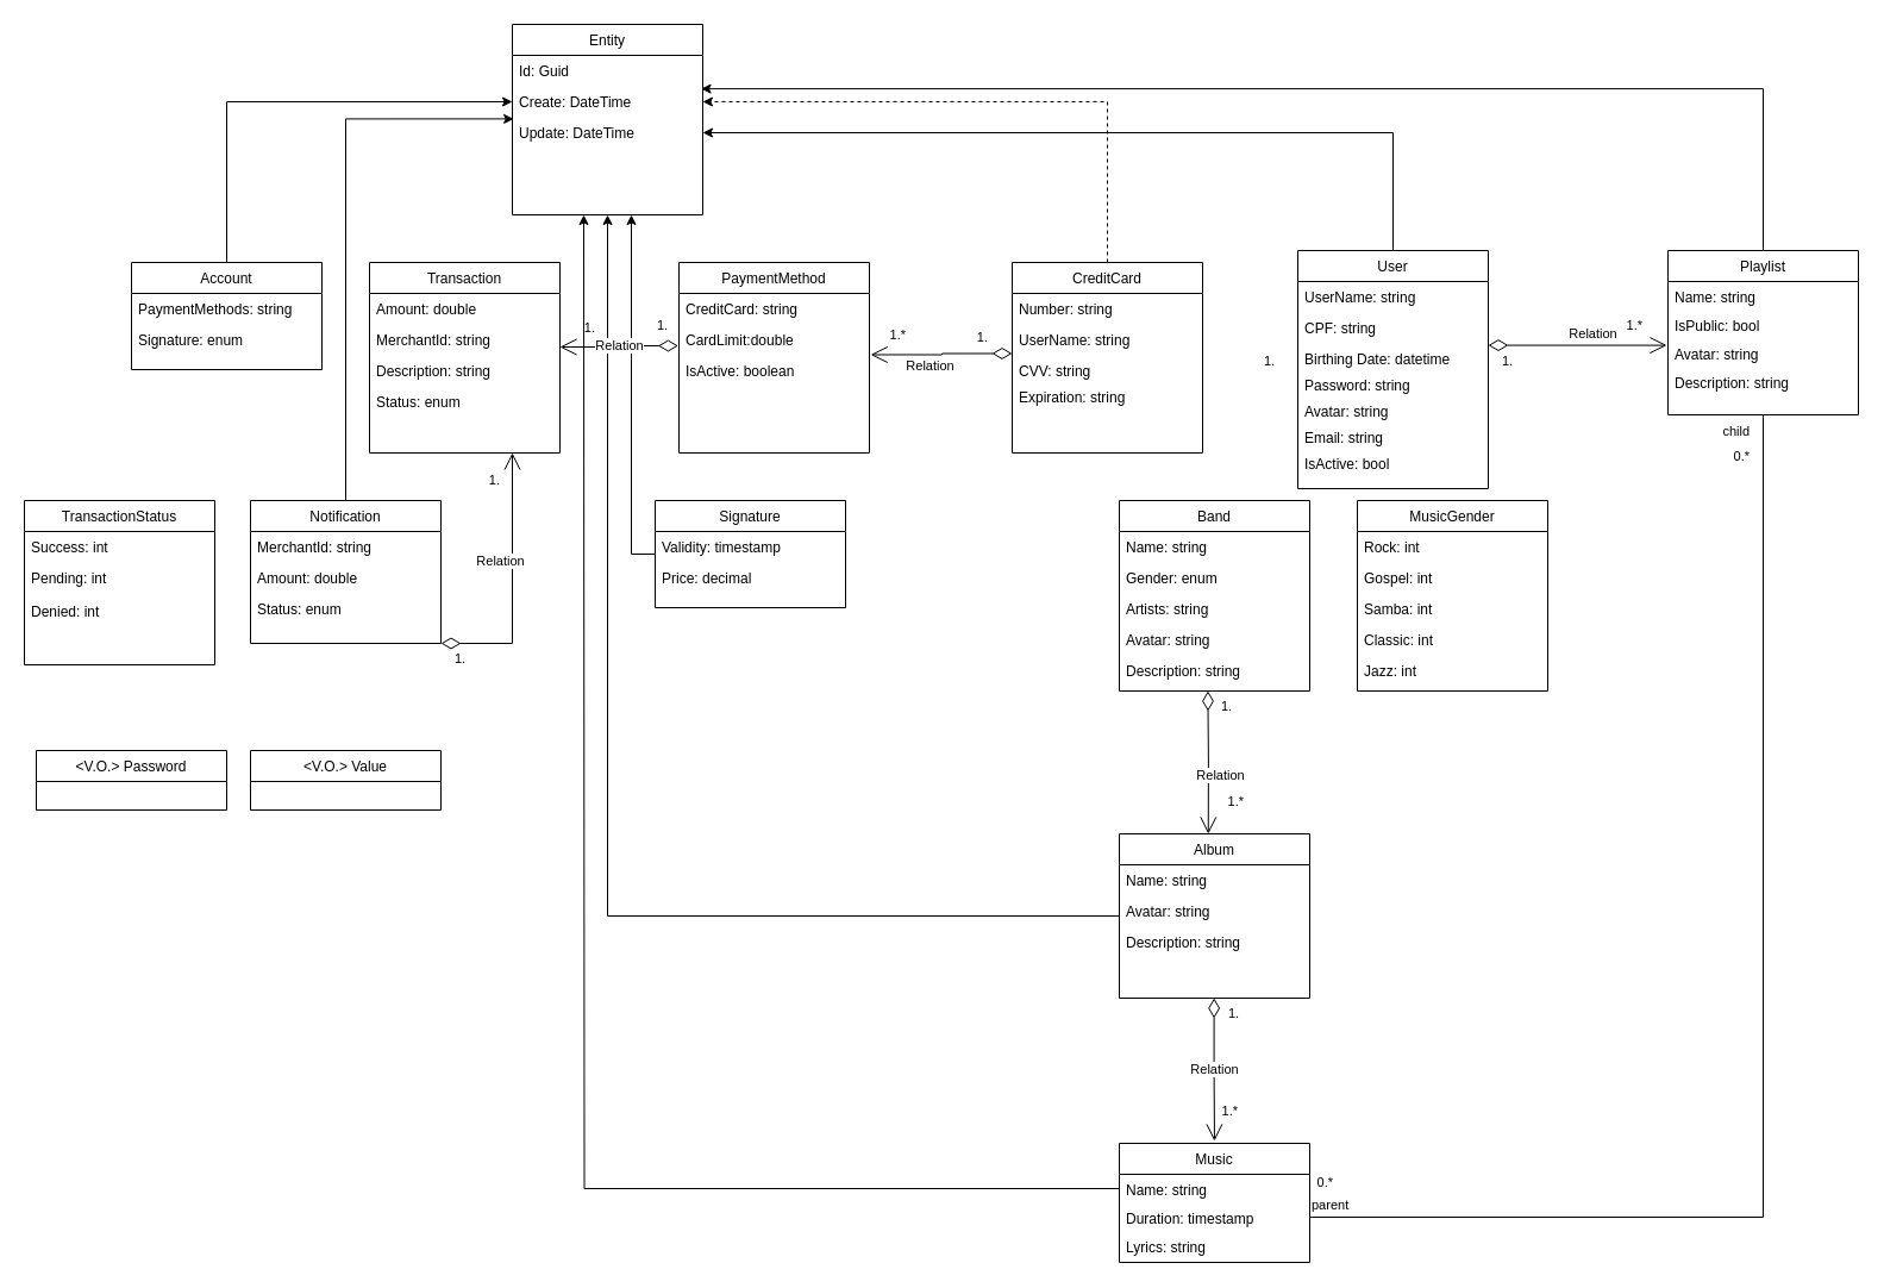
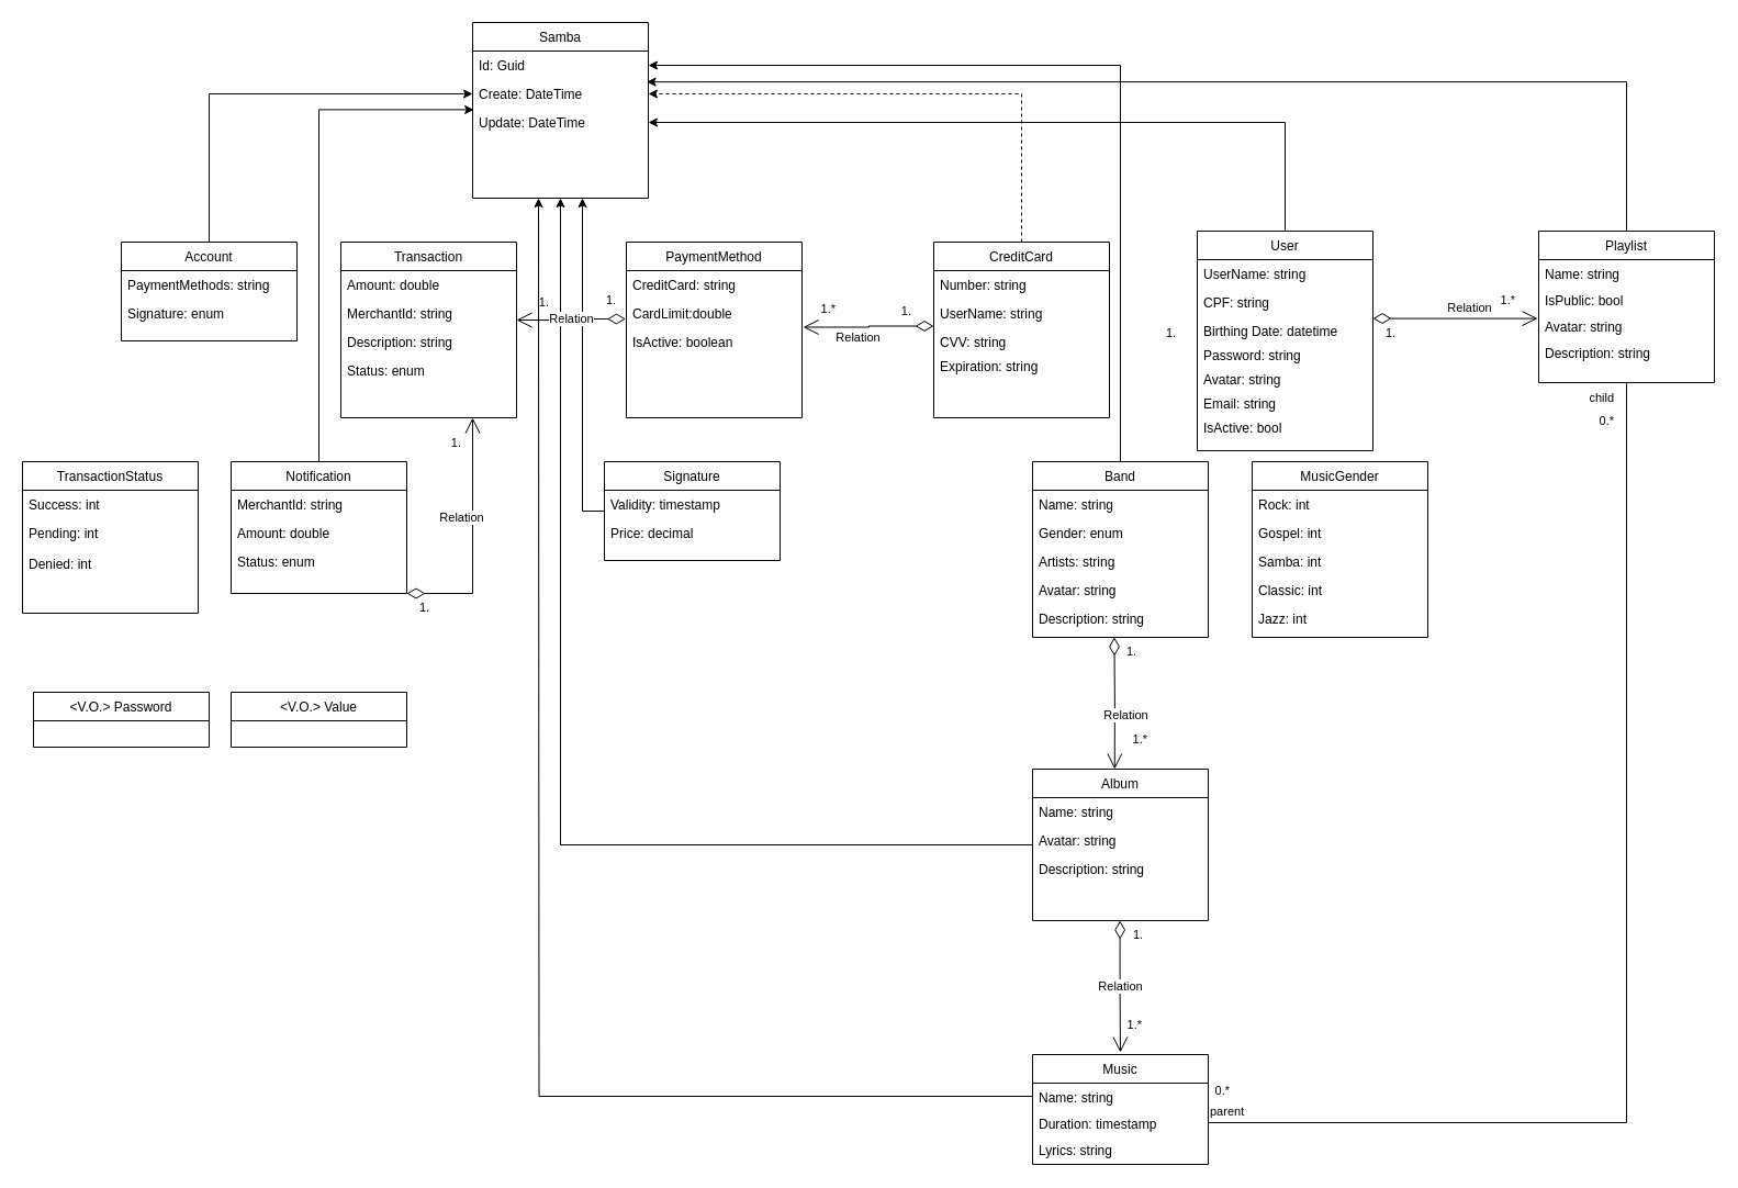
- <mxCell id="19" value="Entity" style="swimlane;fontStyle=0;align=center;verticalAlign=top;childLayout=stackLayout;horizontal=1;startSize=26;horizontalStack=0;resizeParent=1;resizeLast=0;collapsible=1;marginBottom=0;rounded=0;shadow=0;strokeWidth=1;" vertex="1" parent="1"><mxGeometry x="430" y="20" width="160" height="160" as="geometry"><mxRectangle x="130" y="380" width="160" height="26" as="alternateBounds" /></mxGeometry></mxCell>
+ <mxCell id="19" value="Samba" style="swimlane;fontStyle=0;align=center;verticalAlign=top;childLayout=stackLayout;horizontal=1;startSize=26;horizontalStack=0;resizeParent=1;resizeLast=0;collapsible=1;marginBottom=0;rounded=0;shadow=0;strokeWidth=1;" vertex="1" parent="1"><mxGeometry x="430" y="20" width="160" height="160" as="geometry"><mxRectangle x="130" y="380" width="160" height="26" as="alternateBounds" /></mxGeometry></mxCell>
+ <mxCell id="46" style="edgeStyle=orthogonalEdgeStyle;rounded=0;orthogonalLoop=1;jettySize=auto;html=1;entryX=1;entryY=0.5;entryDx=0;entryDy=0;" edge="1" parent="1" source="47" target="20"><mxGeometry relative="1" as="geometry" /></mxCell>
